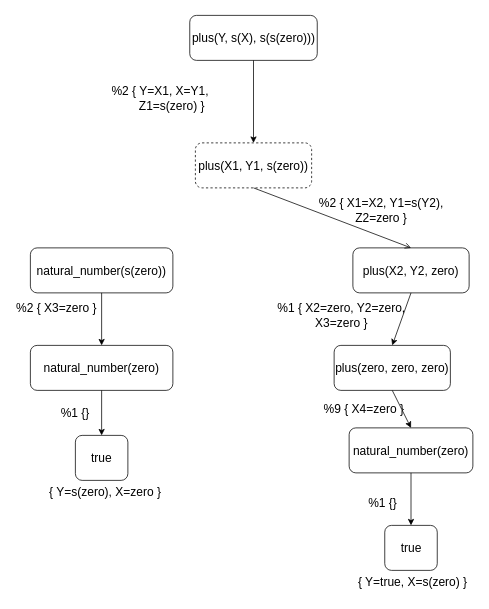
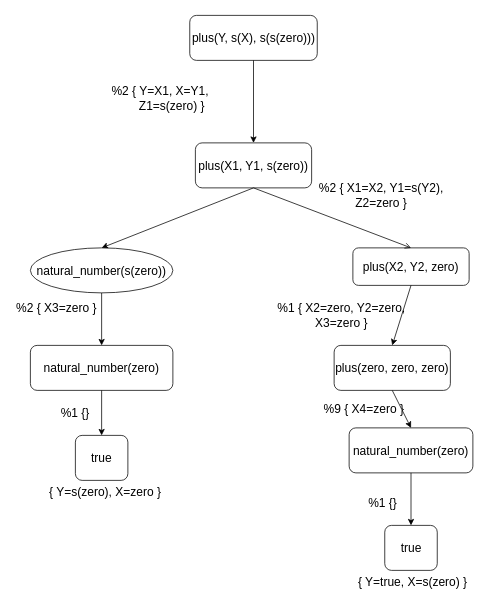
- <mxCell id="5" value="&lt;span style=&quot;font-size: 16px&quot;&gt;plus(X1, Y1, s(zero))&lt;/span&gt;" style="rounded=1;whiteSpace=wrap;html=1;dashed=1;" vertex="1" parent="1"><mxGeometry x="260" y="190" width="155" height="60" as="geometry" /></mxCell>
+ <mxCell id="5" value="&lt;span style=&quot;font-size: 16px&quot;&gt;plus(X1, Y1, s(zero))&lt;/span&gt;" style="rounded=1;whiteSpace=wrap;html=1;" vertex="1" parent="1"><mxGeometry x="260" y="190" width="155" height="60" as="geometry" /></mxCell>
- <mxCell id="17" value="&lt;font style=&quot;font-size: 16px&quot;&gt;%2 { X1=X2, Y1=s(Y2), Z2=zero }&lt;/font&gt;" style="text;html=1;strokeColor=none;fillColor=none;align=center;verticalAlign=middle;whiteSpace=wrap;rounded=0;" vertex="1" parent="1"><mxGeometry x="422.5" y="260" width="170" height="40" as="geometry" /></mxCell>
+ <mxCell id="17" value="&lt;font style=&quot;font-size: 16px&quot;&gt;%2 { X1=X2, Y1=s(Y2), Z2=zero }&lt;/font&gt;" style="text;html=1;strokeColor=none;fillColor=none;align=center;verticalAlign=middle;whiteSpace=wrap;rounded=0;" vertex="1" parent="1"><mxGeometry x="422.5" y="240" width="170" height="40" as="geometry" /></mxCell>
+ <mxCell id="6" value="" style="endArrow=classic;html=1;entryX=0.5;entryY=0;entryDx=0;entryDy=0;exitX=0.5;exitY=1;exitDx=0;exitDy=0;" edge="1" parent="1" source="5" target="7"><mxGeometry width="50" height="50" relative="1" as="geometry"><mxPoint x="270" y="250" as="sourcePoint" /><mxPoint x="117.5" y="330" as="targetPoint" /></mxGeometry></mxCell>
- <mxCell id="7" value="&lt;span style=&quot;font-size: 16px&quot;&gt;natural_number(s(zero))&lt;/span&gt;" style="rounded=1;whiteSpace=wrap;html=1;" vertex="1" parent="1"><mxGeometry x="40" y="330" width="190" height="60" as="geometry" /></mxCell>
+ <mxCell id="7" value="&lt;span style=&quot;font-size: 16px&quot;&gt;natural_number(s(zero))&lt;/span&gt;" style="ellipse;whiteSpace=wrap;html=1;" vertex="1" parent="1"><mxGeometry x="40" y="330" width="190" height="60" as="geometry" /></mxCell>
- <mxCell id="15" value="&lt;span style=&quot;font-size: 16px&quot;&gt;plus(X2, Y2, zero)&lt;/span&gt;" style="rounded=1;whiteSpace=wrap;html=1;" vertex="1" parent="1"><mxGeometry x="470" y="330" width="155" height="60" as="geometry" /></mxCell>
+ <mxCell id="15" value="&lt;span style=&quot;font-size: 16px&quot;&gt;plus(X2, Y2, zero)&lt;/span&gt;" style="rounded=1;whiteSpace=wrap;html=1;" vertex="1" parent="1"><mxGeometry x="470" y="330" width="155" height="50" as="geometry" /></mxCell>
